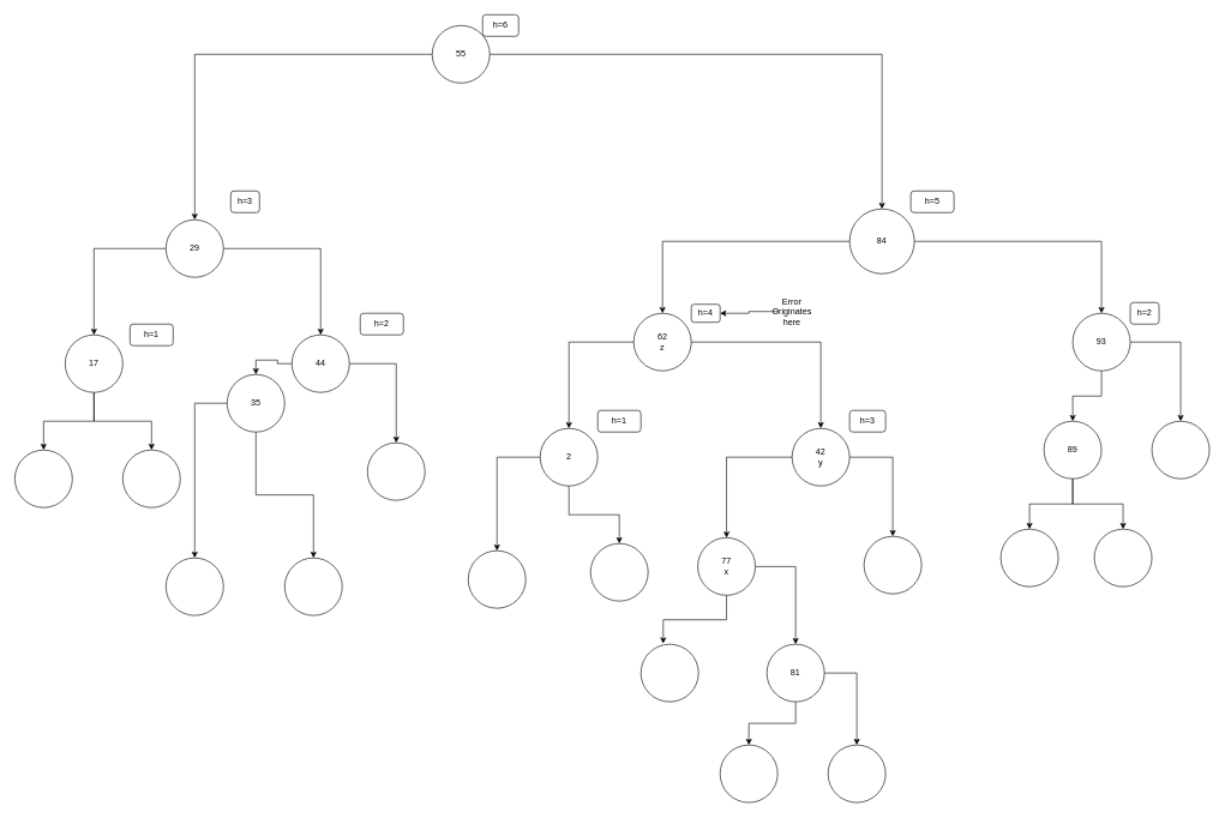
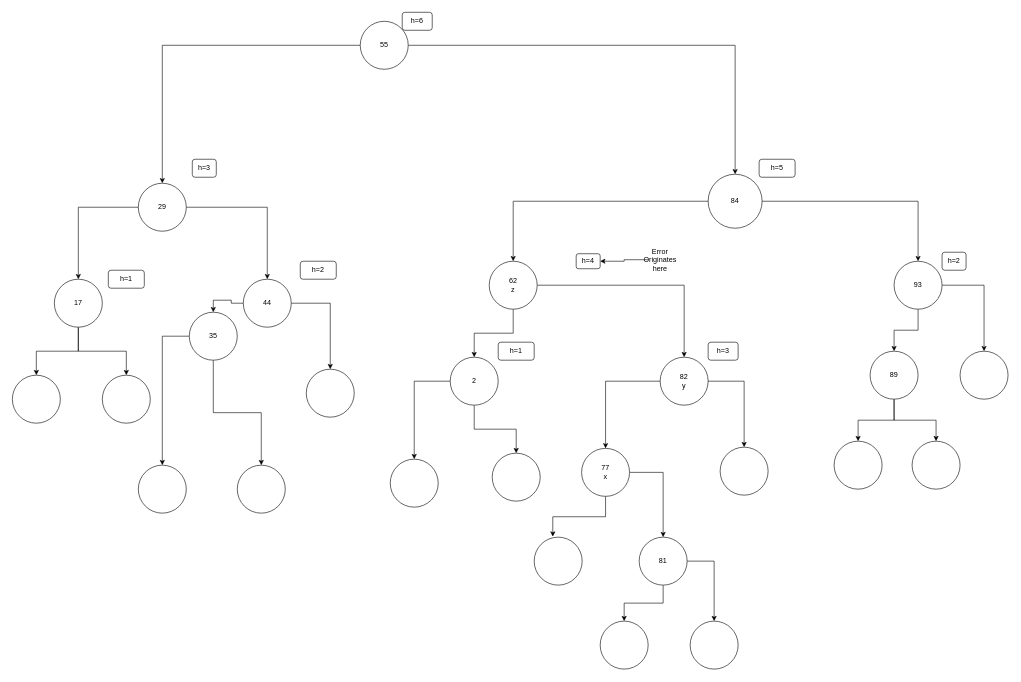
- <mxCell id="50" value="62&lt;br&gt;z" style="ellipse;whiteSpace=wrap;html=1;aspect=fixed;" parent="1" vertex="1"><mxGeometry x="880" y="435" width="80" height="80" as="geometry" /></mxCell>
+ <mxCell id="50" value="62&lt;br&gt;z" style="ellipse;whiteSpace=wrap;html=1;aspect=fixed;" parent="1" vertex="1"><mxGeometry x="815" y="435" width="80" height="80" as="geometry" /></mxCell>
- <mxCell id="30" value="42&lt;br&gt;y" style="ellipse;whiteSpace=wrap;html=1;aspect=fixed;" parent="1" vertex="1"><mxGeometry x="1100" y="595" width="80" height="80" as="geometry" /></mxCell>
+ <mxCell id="30" value="82&lt;br&gt;y" style="ellipse;whiteSpace=wrap;html=1;aspect=fixed;" parent="1" vertex="1"><mxGeometry x="1100" y="595" width="80" height="80" as="geometry" /></mxCell>
